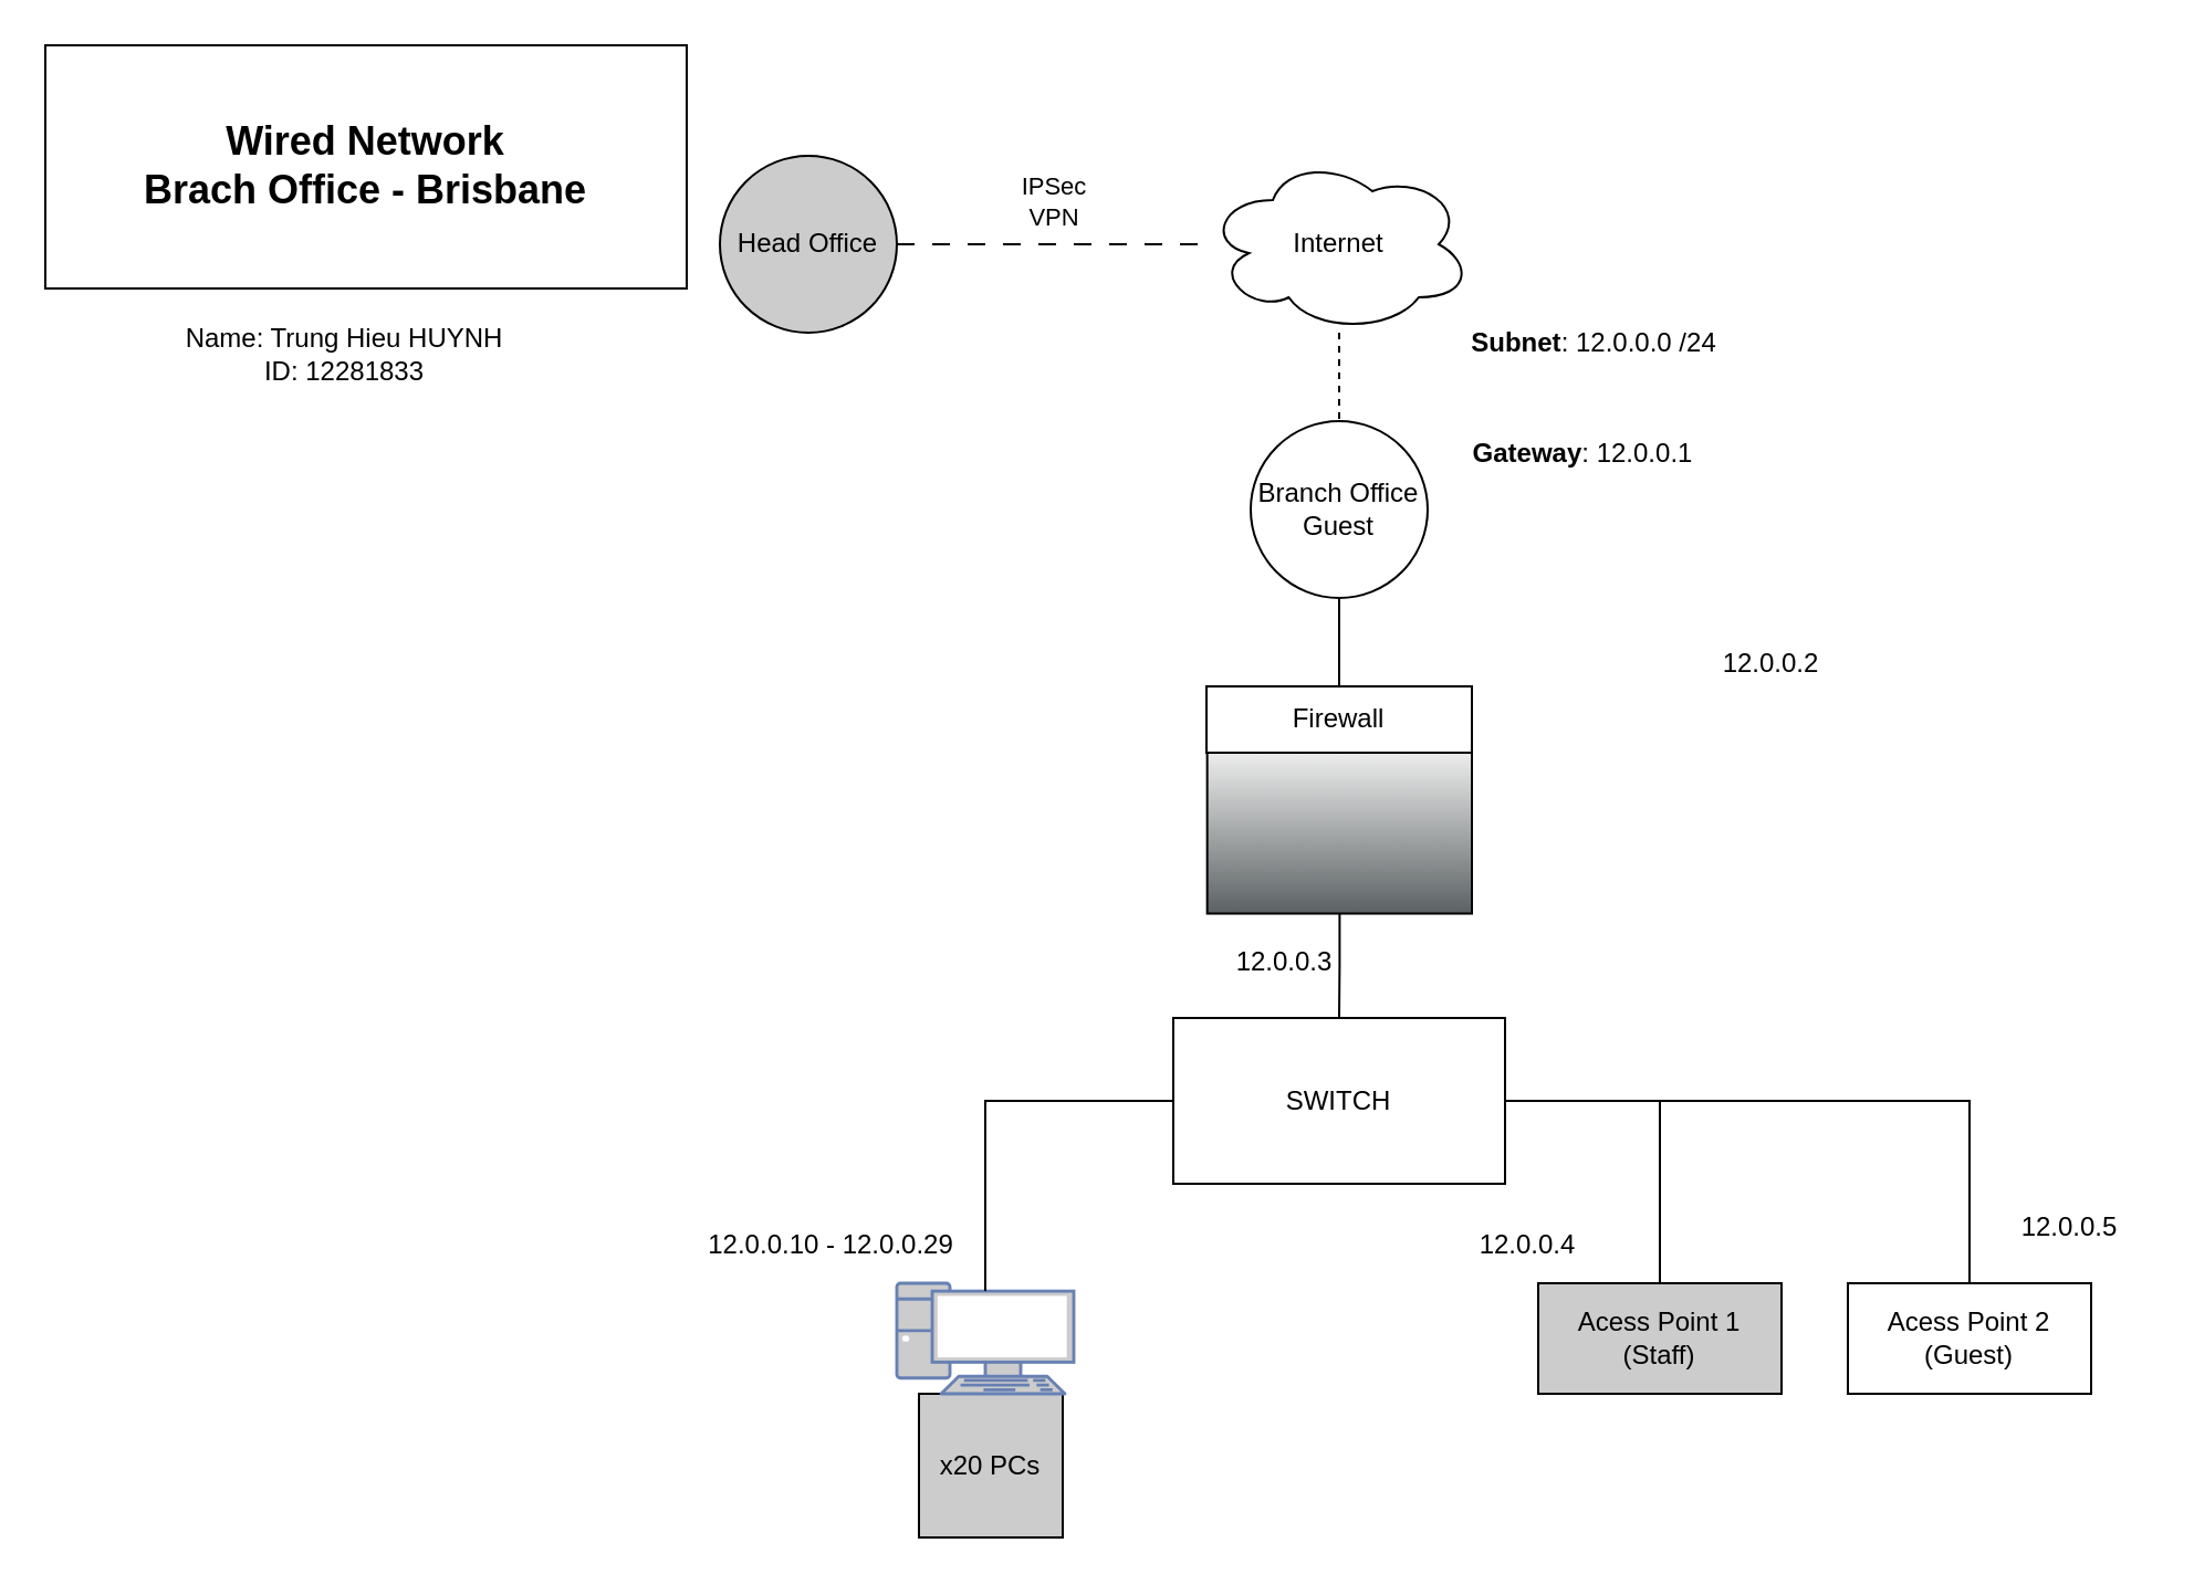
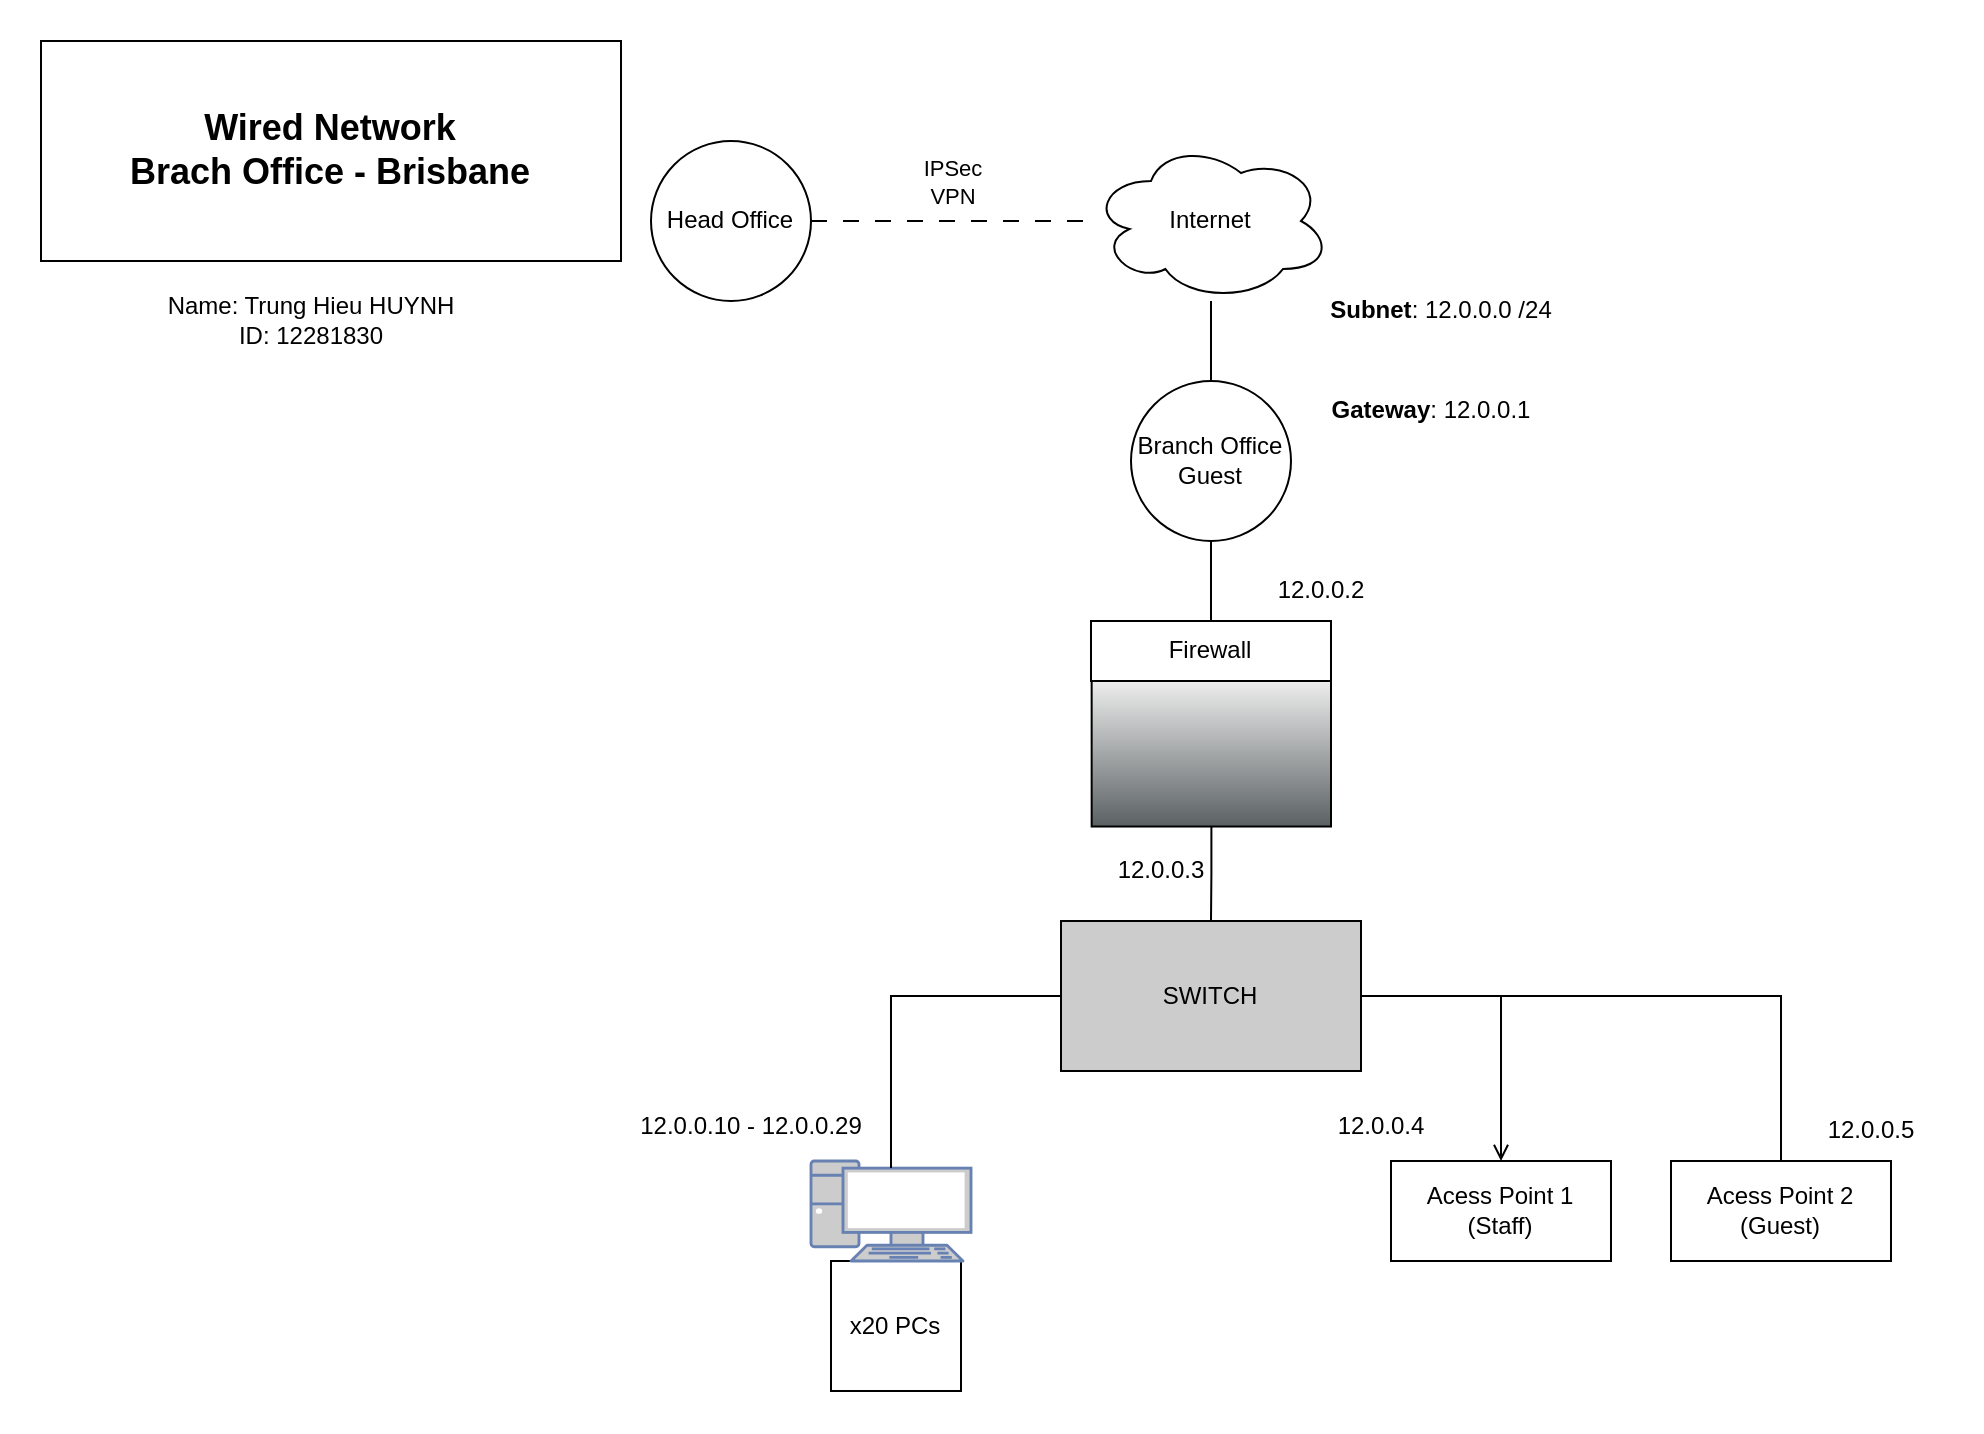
- <mxCell id="6" value="Head Office" style="ellipse;whiteSpace=wrap;html=1;aspect=fixed;fillColor=#cccccc;" parent="1" vertex="1"><mxGeometry x="325" y="70" width="80" height="80" as="geometry" /></mxCell>
+ <mxCell id="6" value="Head Office" style="ellipse;whiteSpace=wrap;html=1;aspect=fixed;" parent="1" vertex="1"><mxGeometry x="325" y="70" width="80" height="80" as="geometry" /></mxCell>
- <mxCell id="27" value="&lt;div&gt;Name: Trung Hieu HUYNH&lt;/div&gt;&lt;div&gt;ID: 12281833&lt;/div&gt;" style="text;html=1;align=center;verticalAlign=middle;resizable=0;points=[];autosize=1;strokeColor=none;fillColor=none;" parent="1" vertex="1"><mxGeometry x="70" y="140" width="170" height="40" as="geometry" /></mxCell>
+ <mxCell id="27" value="&lt;div&gt;Name: Trung Hieu HUYNH&lt;/div&gt;&lt;div&gt;ID: 12281830&lt;/div&gt;" style="text;html=1;align=center;verticalAlign=middle;resizable=0;points=[];autosize=1;strokeColor=none;fillColor=none;" parent="1" vertex="1"><mxGeometry x="70" y="140" width="170" height="40" as="geometry" /></mxCell>
- <mxCell id="2" style="edgeStyle=orthogonalEdgeStyle;rounded=0;orthogonalLoop=1;jettySize=auto;html=1;entryX=0.5;entryY=0;entryDx=0;entryDy=0;endArrow=none;startFill=0;dashed=1;" parent="1" source="3" target="8" edge="1"><mxGeometry relative="1" as="geometry" /></mxCell>
+ <mxCell id="2" style="edgeStyle=orthogonalEdgeStyle;rounded=0;orthogonalLoop=1;jettySize=auto;html=1;entryX=0.5;entryY=0;entryDx=0;entryDy=0;endArrow=none;startFill=0;" parent="1" source="3" target="8" edge="1"><mxGeometry relative="1" as="geometry" /></mxCell>
- <mxCell id="28" value="12.0.0.2" style="text;html=1;align=center;verticalAlign=middle;resizable=0;points=[];autosize=1;strokeColor=none;fillColor=none;" parent="1" vertex="1"><mxGeometry x="765" y="285" width="70" height="30" as="geometry" /></mxCell>
+ <mxCell id="28" value="12.0.0.2" style="text;html=1;align=center;verticalAlign=middle;resizable=0;points=[];autosize=1;strokeColor=none;fillColor=none;" parent="1" vertex="1"><mxGeometry x="625" y="280" width="70" height="30" as="geometry" /></mxCell>
- <mxCell id="14" value="SWITCH" style="rounded=0;whiteSpace=wrap;html=1;" parent="1" vertex="1"><mxGeometry x="530" y="460" width="150" height="75" as="geometry" /></mxCell>
+ <mxCell id="14" value="SWITCH" style="rounded=0;whiteSpace=wrap;html=1;fillColor=#cccccc;" parent="1" vertex="1"><mxGeometry x="530" y="460" width="150" height="75" as="geometry" /></mxCell>
- <mxCell id="30" value="12.0.0.5" style="text;html=1;align=center;verticalAlign=middle;resizable=0;points=[];autosize=1;strokeColor=none;fillColor=none;" vertex="1" parent="1"><mxGeometry x="900" y="540" width="70" height="30" as="geometry" /></mxCell>
+ <mxCell id="30" value="12.0.0.5" style="text;html=1;align=center;verticalAlign=middle;resizable=0;points=[];autosize=1;strokeColor=none;fillColor=none;" vertex="1" parent="1"><mxGeometry x="900" y="550" width="70" height="30" as="geometry" /></mxCell>
- <mxCell id="12" style="edgeStyle=orthogonalEdgeStyle;rounded=0;orthogonalLoop=1;jettySize=auto;html=1;entryX=0.5;entryY=0;entryDx=0;entryDy=0;endArrow=none;startFill=0;" parent="1" source="14" target="19" edge="1"><mxGeometry relative="1" as="geometry" /></mxCell>
+ <mxCell id="12" style="edgeStyle=orthogonalEdgeStyle;rounded=0;orthogonalLoop=1;jettySize=auto;html=1;entryX=0.5;entryY=0;entryDx=0;entryDy=0;endArrow=open;startFill=0;" parent="1" source="14" target="19" edge="1"><mxGeometry relative="1" as="geometry" /></mxCell>
- <mxCell id="19" value="Acess Point 1&lt;div&gt;(Staff)&lt;/div&gt;" style="rounded=0;whiteSpace=wrap;html=1;fillColor=#cccccc;" parent="1" vertex="1"><mxGeometry x="695" y="580" width="110" height="50" as="geometry" /></mxCell>
+ <mxCell id="19" value="Acess Point 1&lt;div&gt;(Staff)&lt;/div&gt;" style="rounded=0;whiteSpace=wrap;html=1;" parent="1" vertex="1"><mxGeometry x="695" y="580" width="110" height="50" as="geometry" /></mxCell>
- <mxCell id="17" value="x20 PCs" style="whiteSpace=wrap;html=1;aspect=fixed;fillColor=#cccccc;" parent="16" vertex="1"><mxGeometry x="10" y="50" width="65" height="65" as="geometry" /></mxCell>
+ <mxCell id="17" value="x20 PCs" style="whiteSpace=wrap;html=1;aspect=fixed;" parent="16" vertex="1"><mxGeometry x="10" y="50" width="65" height="65" as="geometry" /></mxCell>
